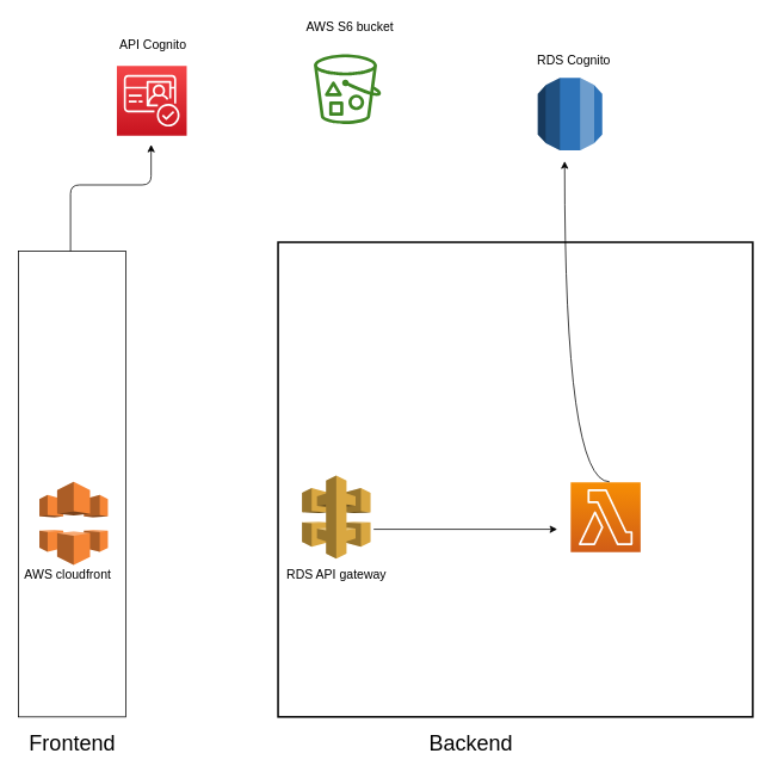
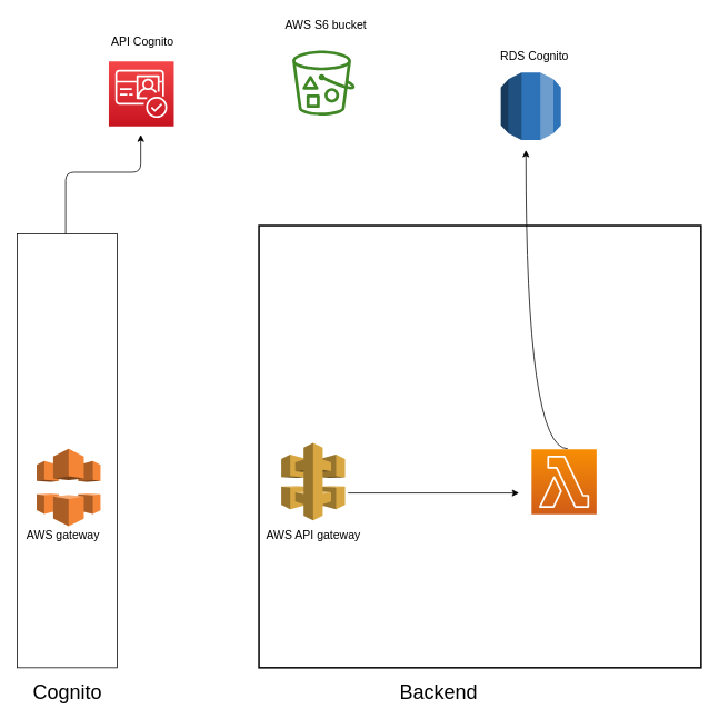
- <mxCell id="16" value="&lt;font style=&quot;font-size: 14px&quot;&gt;AWS cloudfront&lt;/font&gt;" style="text;html=1;resizable=0;autosize=1;align=center;verticalAlign=middle;points=[];fillColor=none;strokeColor=none;rounded=0;strokeWidth=2;" vertex="1" parent="1"><mxGeometry x="20" y="630.5" width="110" height="20" as="geometry" /></mxCell>
+ <mxCell id="16" value="&lt;font style=&quot;font-size: 14px&quot;&gt;AWS gateway&lt;/font&gt;" style="text;html=1;resizable=0;autosize=1;align=center;verticalAlign=middle;points=[];fillColor=none;strokeColor=none;rounded=0;strokeWidth=2;" vertex="1" parent="1"><mxGeometry x="20" y="630.5" width="110" height="20" as="geometry" /></mxCell>
- <mxCell id="11" value="&lt;font style=&quot;font-size: 14px&quot;&gt;RDS API gateway&lt;/font&gt;" style="text;html=1;resizable=0;autosize=1;align=center;verticalAlign=middle;points=[];fillColor=none;strokeColor=none;rounded=0;strokeWidth=2;" vertex="1" parent="1"><mxGeometry x="310" y="630.5" width="130" height="20" as="geometry" /></mxCell>
+ <mxCell id="11" value="&lt;font style=&quot;font-size: 14px&quot;&gt;AWS API gateway&lt;/font&gt;" style="text;html=1;resizable=0;autosize=1;align=center;verticalAlign=middle;points=[];fillColor=none;strokeColor=none;rounded=0;strokeWidth=2;" vertex="1" parent="1"><mxGeometry x="310" y="630.5" width="130" height="20" as="geometry" /></mxCell>
- <mxCell id="3" value="&lt;font style=&quot;font-size: 24px&quot;&gt;Frontend&lt;/font&gt;" style="text;html=1;resizable=0;autosize=1;align=center;verticalAlign=middle;points=[];fillColor=none;strokeColor=none;rounded=0;strokeWidth=2;" vertex="1" parent="1"><mxGeometry x="25" y="820" width="110" height="20" as="geometry" /></mxCell>
+ <mxCell id="3" value="&lt;font style=&quot;font-size: 24px&quot;&gt;Cognito&lt;/font&gt;" style="text;html=1;resizable=0;autosize=1;align=center;verticalAlign=middle;points=[];fillColor=none;strokeColor=none;rounded=0;strokeWidth=2;" vertex="1" parent="1"><mxGeometry x="25" y="820" width="110" height="20" as="geometry" /></mxCell>
